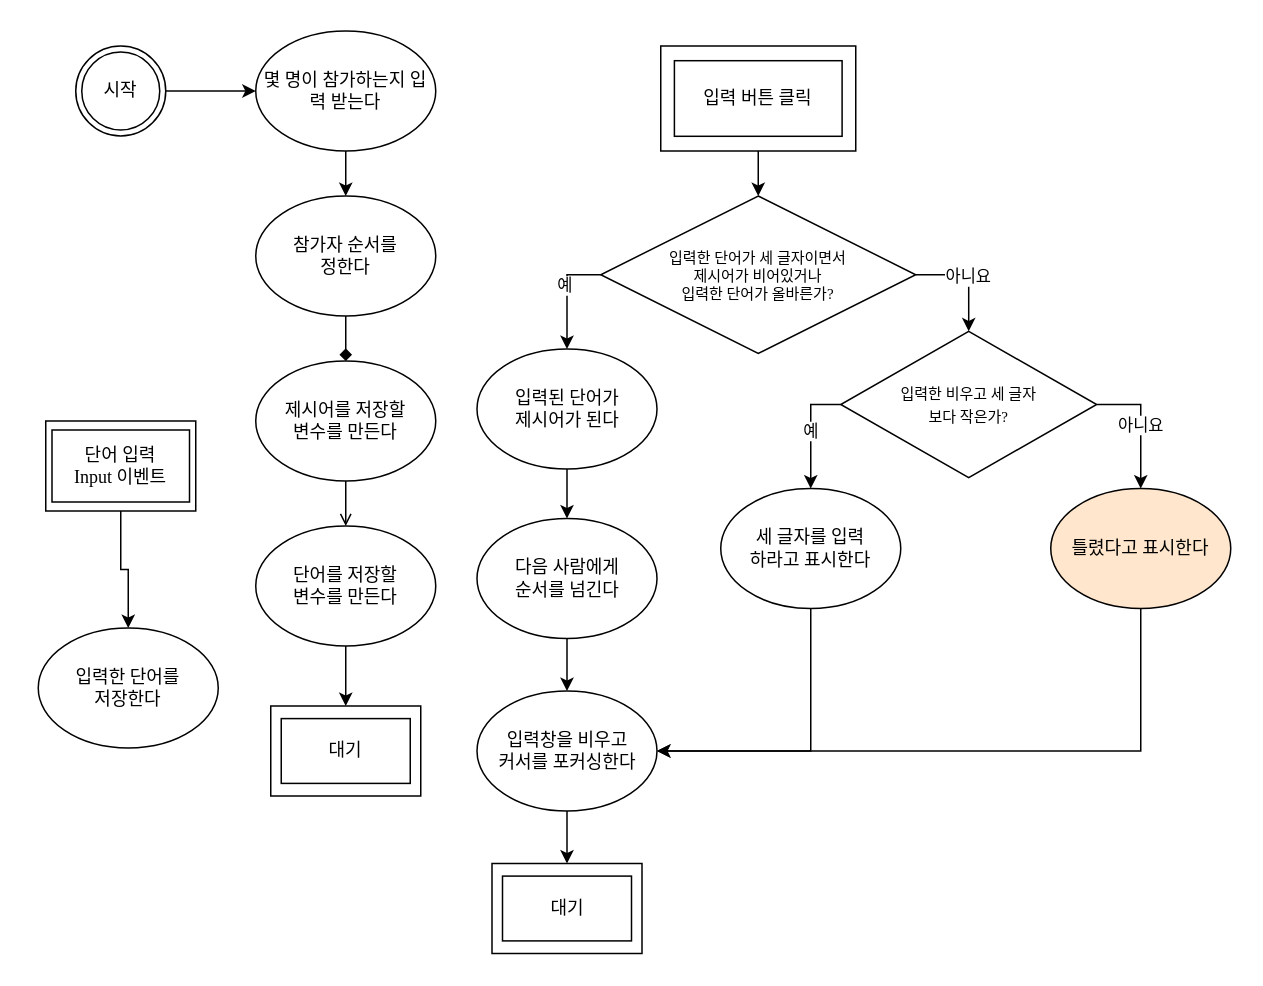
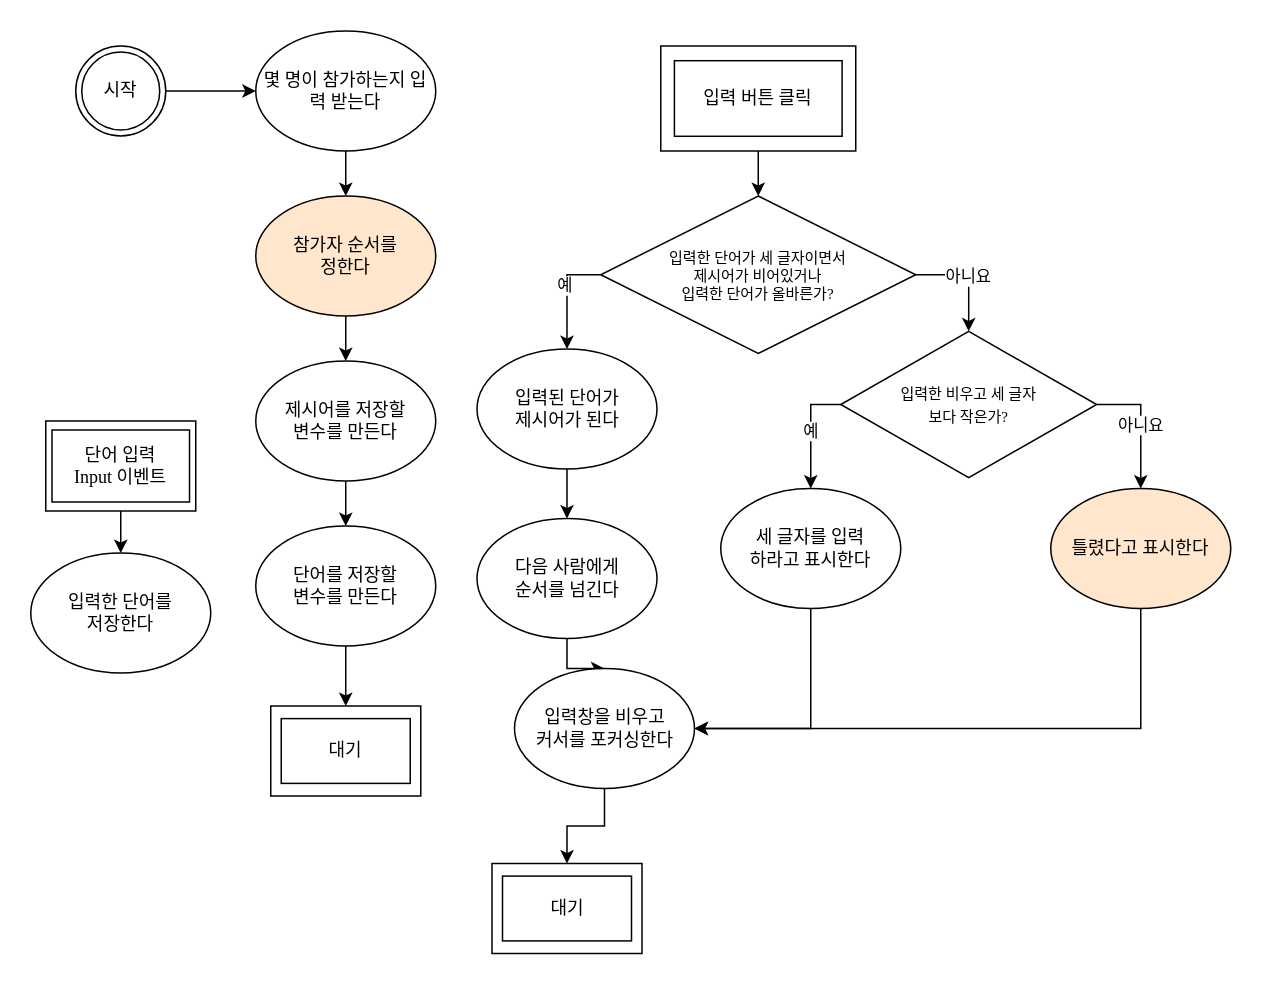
- <mxCell id="7" value="&lt;font&gt;참가자 순서를 &lt;br&gt;정한다&lt;/font&gt;" style="ellipse;whiteSpace=wrap;html=1;fontFamily=Verdana;" parent="1" vertex="1"><mxGeometry x="170" y="130" width="120" height="80" as="geometry" /></mxCell>
+ <mxCell id="7" value="&lt;font&gt;참가자 순서를 &lt;br&gt;정한다&lt;/font&gt;" style="ellipse;whiteSpace=wrap;html=1;fontFamily=Verdana;fillColor=#ffe6cc;" parent="1" vertex="1"><mxGeometry x="170" y="130" width="120" height="80" as="geometry" /></mxCell>
- <mxCell id="6" value="" style="edgeStyle=orthogonalEdgeStyle;rounded=0;orthogonalLoop=1;jettySize=auto;html=1;fontFamily=Verdana;endArrow=diamond;" parent="1" source="7" target="9" edge="1"><mxGeometry relative="1" as="geometry" /></mxCell>
+ <mxCell id="6" value="" style="edgeStyle=orthogonalEdgeStyle;rounded=0;orthogonalLoop=1;jettySize=auto;html=1;fontFamily=Verdana;" parent="1" source="7" target="9" edge="1"><mxGeometry relative="1" as="geometry" /></mxCell>
- <mxCell id="8" value="" style="edgeStyle=orthogonalEdgeStyle;rounded=0;orthogonalLoop=1;jettySize=auto;html=1;fontFamily=Verdana;endArrow=open;" parent="1" source="9" target="18" edge="1"><mxGeometry relative="1" as="geometry" /></mxCell>
+ <mxCell id="8" value="" style="edgeStyle=orthogonalEdgeStyle;rounded=0;orthogonalLoop=1;jettySize=auto;html=1;fontFamily=Verdana;" parent="1" source="9" target="18" edge="1"><mxGeometry relative="1" as="geometry" /></mxCell>
- <mxCell id="19" value="입력한 단어를&lt;br&gt;저장한다" style="ellipse;whiteSpace=wrap;html=1;fontFamily=Verdana;" parent="1" vertex="1"><mxGeometry x="25" y="418" width="120" height="80" as="geometry" /></mxCell>
+ <mxCell id="19" value="입력한 단어를&lt;br&gt;저장한다" style="ellipse;whiteSpace=wrap;html=1;fontFamily=Verdana;" parent="1" vertex="1"><mxGeometry x="20" y="368" width="120" height="80" as="geometry" /></mxCell>
- <mxCell id="35" value="입력창을 비우고&lt;br&gt;커서를 포커싱한다" style="ellipse;whiteSpace=wrap;html=1;fontFamily=Verdana;" parent="1" vertex="1"><mxGeometry x="317.5" y="460" width="120" height="80" as="geometry" /></mxCell>
+ <mxCell id="35" value="입력창을 비우고&lt;br&gt;커서를 포커싱한다" style="ellipse;whiteSpace=wrap;html=1;fontFamily=Verdana;" parent="1" vertex="1"><mxGeometry x="342.5" y="445" width="120" height="80" as="geometry" /></mxCell>
